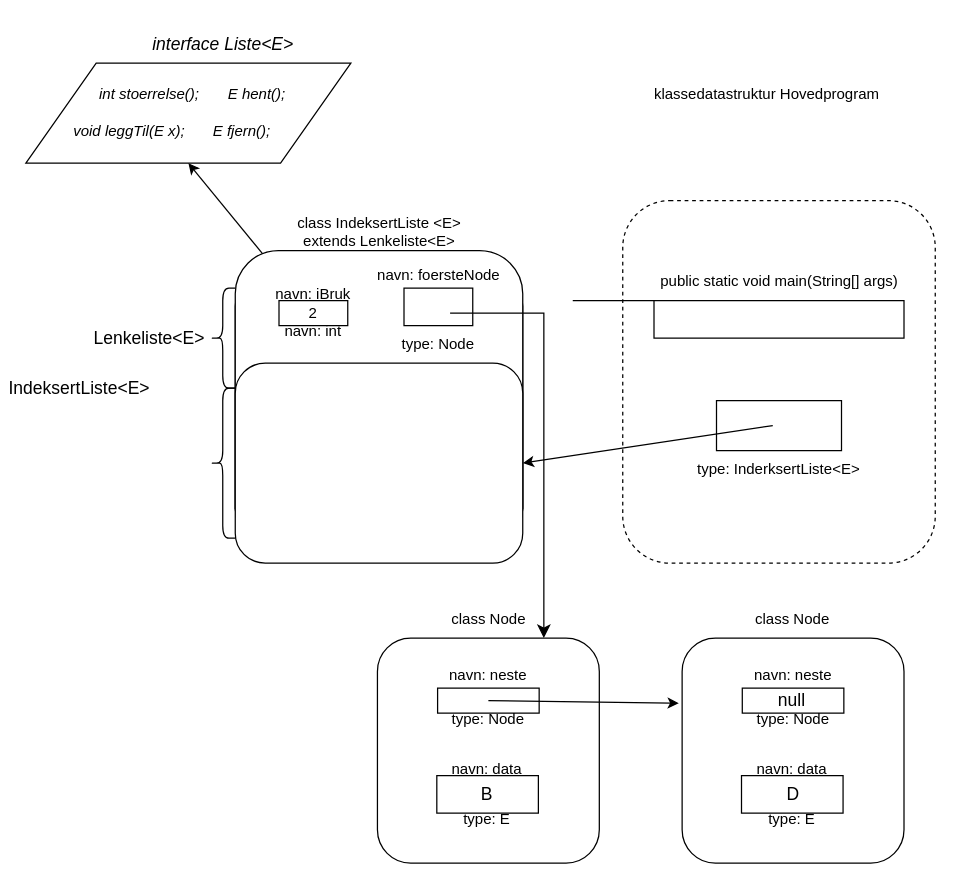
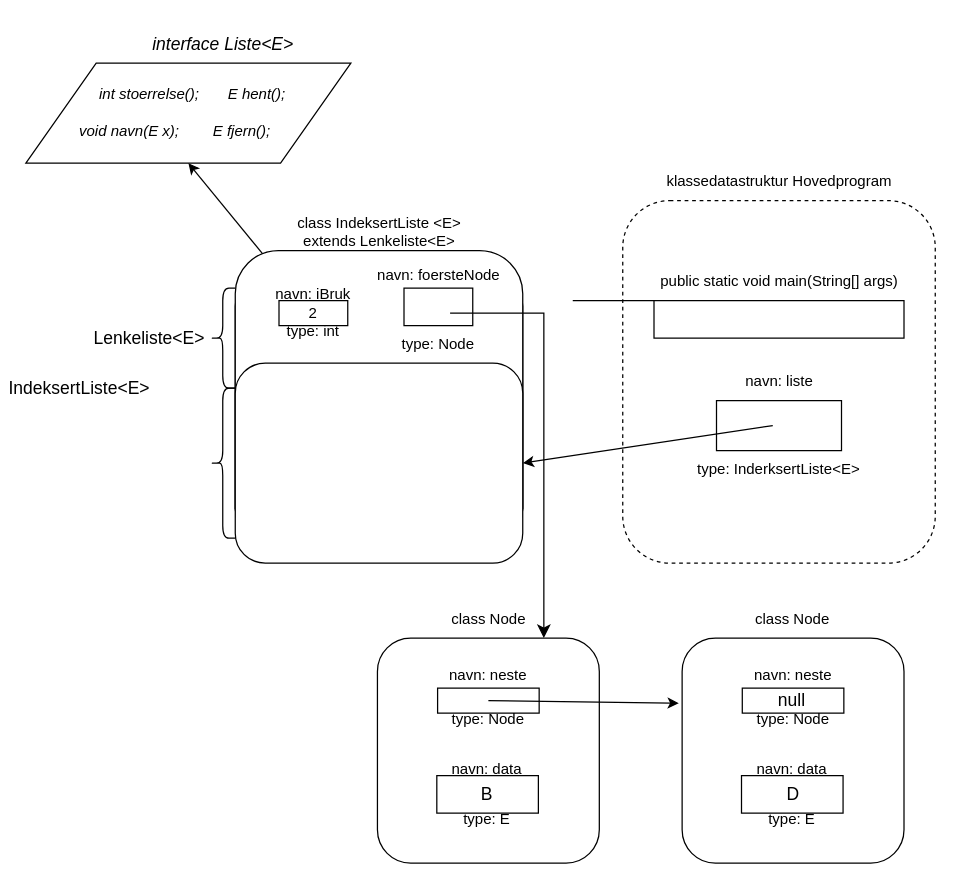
- <mxCell id="6" value="klassedatastruktur Hovedprogram" style="text;html=1;strokeColor=none;fillColor=none;align=center;verticalAlign=middle;whiteSpace=wrap;rounded=0;" vertex="1" parent="1"><mxGeometry x="502.5" y="60" width="220" height="30" as="geometry" /></mxCell>
+ <mxCell id="6" value="klassedatastruktur Hovedprogram" style="text;html=1;strokeColor=none;fillColor=none;align=center;verticalAlign=middle;whiteSpace=wrap;rounded=0;" vertex="1" parent="1"><mxGeometry x="512.5" y="130" width="220" height="30" as="geometry" /></mxCell>
- <mxCell id="47" value="void leggTil(E x);" style="text;html=1;strokeColor=none;fillColor=none;align=center;verticalAlign=middle;whiteSpace=wrap;rounded=0;fontStyle=2" vertex="1" parent="1"><mxGeometry x="27.5" y="90" width="150" height="30" as="geometry" /></mxCell>
+ <mxCell id="47" value="void navn(E x);" style="text;html=1;strokeColor=none;fillColor=none;align=center;verticalAlign=middle;whiteSpace=wrap;rounded=0;fontStyle=2" vertex="1" parent="1"><mxGeometry x="27.5" y="90" width="150" height="30" as="geometry" /></mxCell>
- <mxCell id="17" value="navn: int" style="text;html=1;strokeColor=none;fillColor=none;align=center;verticalAlign=middle;whiteSpace=wrap;rounded=0;" vertex="1" parent="1"><mxGeometry x="200" y="250" width="100" height="30" as="geometry" /></mxCell>
+ <mxCell id="17" value="type: int" style="text;html=1;strokeColor=none;fillColor=none;align=center;verticalAlign=middle;whiteSpace=wrap;rounded=0;" vertex="1" parent="1"><mxGeometry x="200" y="250" width="100" height="30" as="geometry" /></mxCell>
+ <mxCell id="8" value="navn: liste" style="text;html=1;strokeColor=none;fillColor=none;align=center;verticalAlign=middle;whiteSpace=wrap;rounded=0;" vertex="1" parent="1"><mxGeometry x="592.5" y="290" width="60" height="30" as="geometry" /></mxCell>
